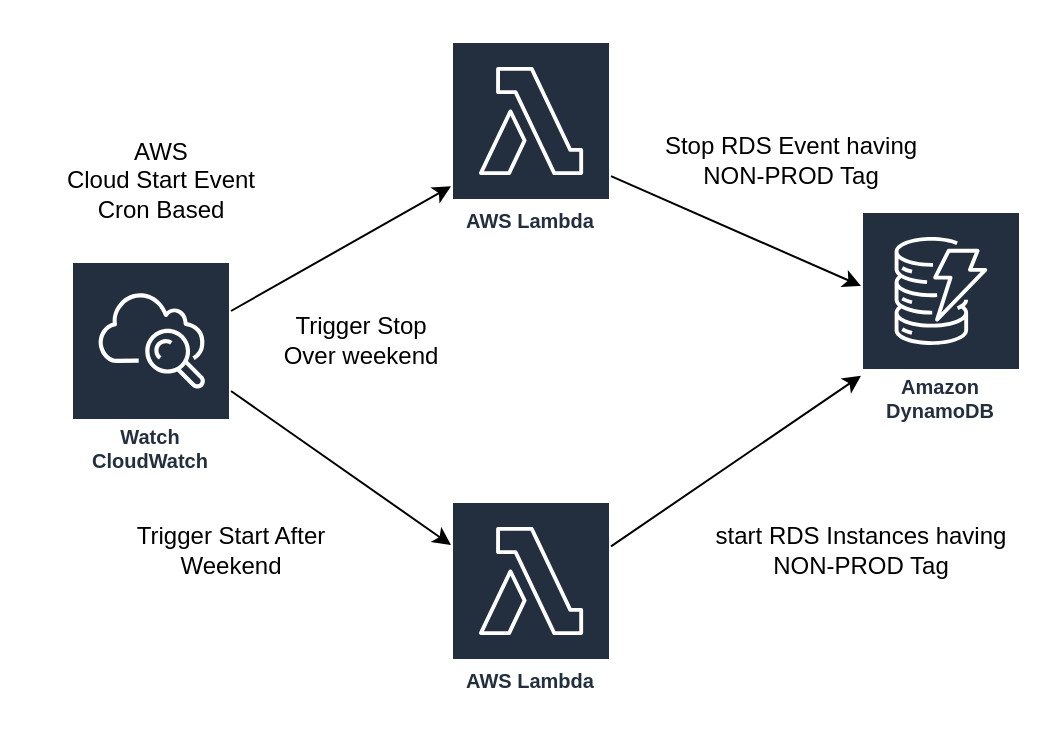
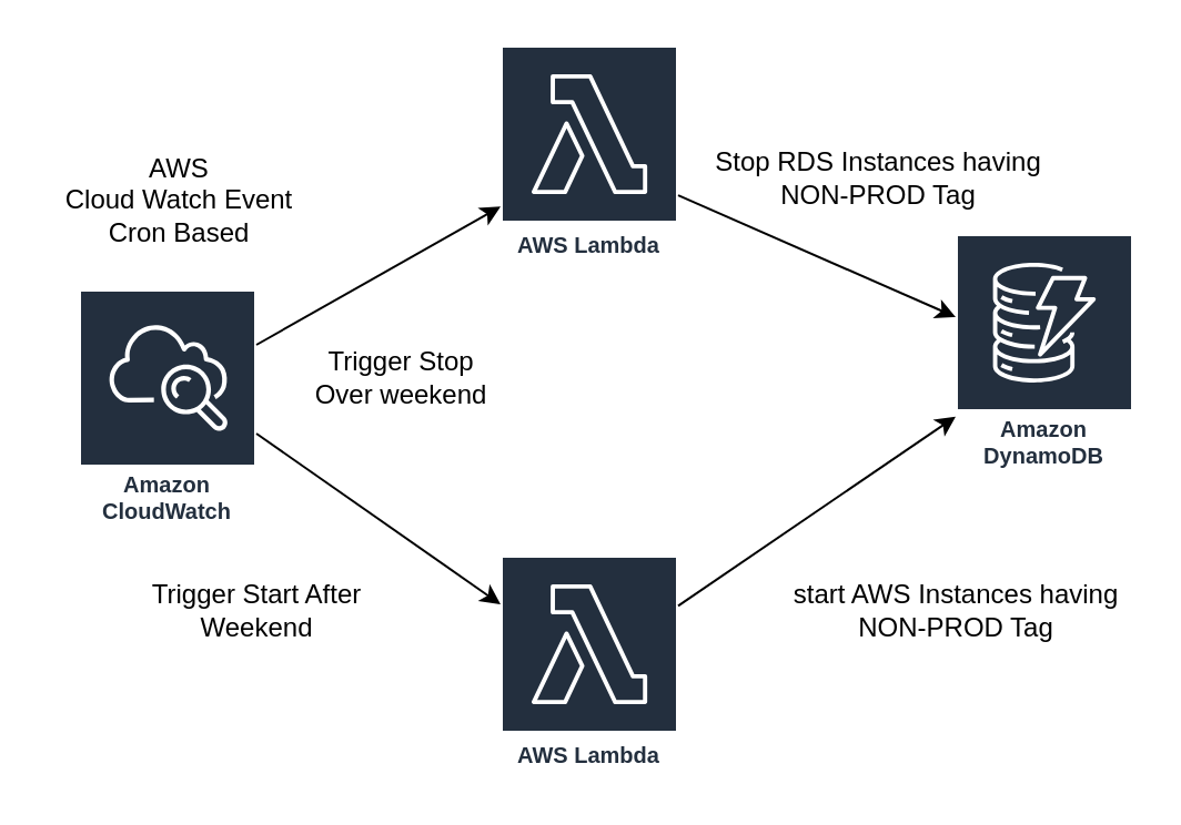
- <mxCell id="9" value="Stop RDS Event having &lt;br&gt;NON-PROD Tag" style="text;html=1;align=center;verticalAlign=middle;resizable=0;points=[];autosize=1;strokeColor=none;" vertex="1" parent="1"><mxGeometry x="315" y="65" width="160" height="30" as="geometry" /></mxCell>
+ <mxCell id="9" value="Stop RDS Instances having &lt;br&gt;NON-PROD Tag" style="text;html=1;align=center;verticalAlign=middle;resizable=0;points=[];autosize=1;strokeColor=none;" vertex="1" parent="1"><mxGeometry x="315" y="65" width="160" height="30" as="geometry" /></mxCell>
- <mxCell id="3" value="AWS &lt;br&gt;Cloud Start Event&lt;br&gt;Cron Based" style="text;html=1;align=center;verticalAlign=middle;resizable=0;points=[];autosize=1;strokeColor=none;" vertex="1" parent="1"><mxGeometry x="20" y="65" width="120" height="50" as="geometry" /></mxCell>
+ <mxCell id="3" value="AWS &lt;br&gt;Cloud Watch Event&lt;br&gt;Cron Based" style="text;html=1;align=center;verticalAlign=middle;resizable=0;points=[];autosize=1;strokeColor=none;" vertex="1" parent="1"><mxGeometry x="20" y="65" width="120" height="50" as="geometry" /></mxCell>
- <mxCell id="2" value="Watch CloudWatch" style="outlineConnect=0;fontColor=#232F3E;gradientColor=none;strokeColor=#ffffff;fillColor=#232F3E;dashed=0;verticalLabelPosition=middle;verticalAlign=bottom;align=center;html=1;whiteSpace=wrap;fontSize=10;fontStyle=1;spacing=3;shape=mxgraph.aws4.productIcon;prIcon=mxgraph.aws4.cloudwatch;" vertex="1" parent="1"><mxGeometry x="35" y="130" width="80" height="110" as="geometry" /></mxCell>
+ <mxCell id="2" value="Amazon CloudWatch" style="outlineConnect=0;fontColor=#232F3E;gradientColor=none;strokeColor=#ffffff;fillColor=#232F3E;dashed=0;verticalLabelPosition=middle;verticalAlign=bottom;align=center;html=1;whiteSpace=wrap;fontSize=10;fontStyle=1;spacing=3;shape=mxgraph.aws4.productIcon;prIcon=mxgraph.aws4.cloudwatch;" vertex="1" parent="1"><mxGeometry x="35" y="130" width="80" height="110" as="geometry" /></mxCell>
- <mxCell id="10" value="start RDS Instances having &lt;br&gt;NON-PROD Tag" style="text;html=1;align=center;verticalAlign=middle;resizable=0;points=[];autosize=1;strokeColor=none;" vertex="1" parent="1"><mxGeometry x="350" y="260" width="160" height="30" as="geometry" /></mxCell>
+ <mxCell id="10" value="start AWS Instances having &lt;br&gt;NON-PROD Tag" style="text;html=1;align=center;verticalAlign=middle;resizable=0;points=[];autosize=1;strokeColor=none;" vertex="1" parent="1"><mxGeometry x="350" y="260" width="160" height="30" as="geometry" /></mxCell>
